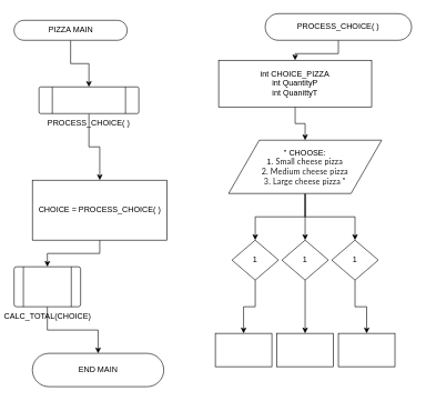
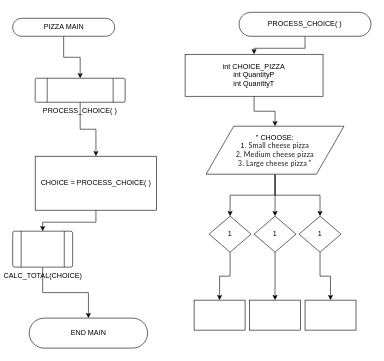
- <mxCell id="18" value="&lt;div&gt;int CHOICE_PIZZA&lt;/div&gt;&lt;div&gt;int QuantityP&lt;/div&gt;&lt;div&gt;int QuanittyT&lt;/div&gt;" style="html=1;dashed=0;whiteSpace=wrap;" vertex="1" parent="1"><mxGeometry x="328" y="90" width="230" height="70" as="geometry" /></mxCell>
+ <mxCell id="18" value="&lt;div&gt;int CHOICE_PIZZA&lt;/div&gt;&lt;div&gt;int QuantityP&lt;/div&gt;&lt;div&gt;int QuanittyT&lt;/div&gt;" style="html=1;dashed=0;whiteSpace=wrap;" vertex="1" parent="1"><mxGeometry x="308" y="90" width="230" height="70" as="geometry" /></mxCell>
- <mxCell id="11" value="CHOICE = PROCESS_CHOICE( )" style="html=1;dashed=0;whiteSpace=wrap;" vertex="1" parent="1"><mxGeometry x="48" y="270" width="202.5" height="90" as="geometry" /></mxCell>
+ <mxCell id="11" value="CHOICE = PROCESS_CHOICE( )" style="html=1;dashed=0;whiteSpace=wrap;" vertex="1" parent="1"><mxGeometry x="58" y="260" width="202.5" height="90" as="geometry" /></mxCell>
- <mxCell id="13" value="CALC_TOTAL(CHOICE)" style="verticalLabelPosition=bottom;verticalAlign=top;html=1;shape=process;whiteSpace=wrap;rounded=1;size=0.14;arcSize=6;" vertex="1" parent="1"><mxGeometry x="20.5" y="400" width="100" height="60" as="geometry" /></mxCell>
+ <mxCell id="13" value="CALC_TOTAL(CHOICE)" style="verticalLabelPosition=bottom;verticalAlign=top;html=1;shape=process;whiteSpace=wrap;rounded=1;size=0.14;arcSize=6;" vertex="1" parent="1"><mxGeometry x="20.5" y="385" width="100" height="60" as="geometry" /></mxCell>
